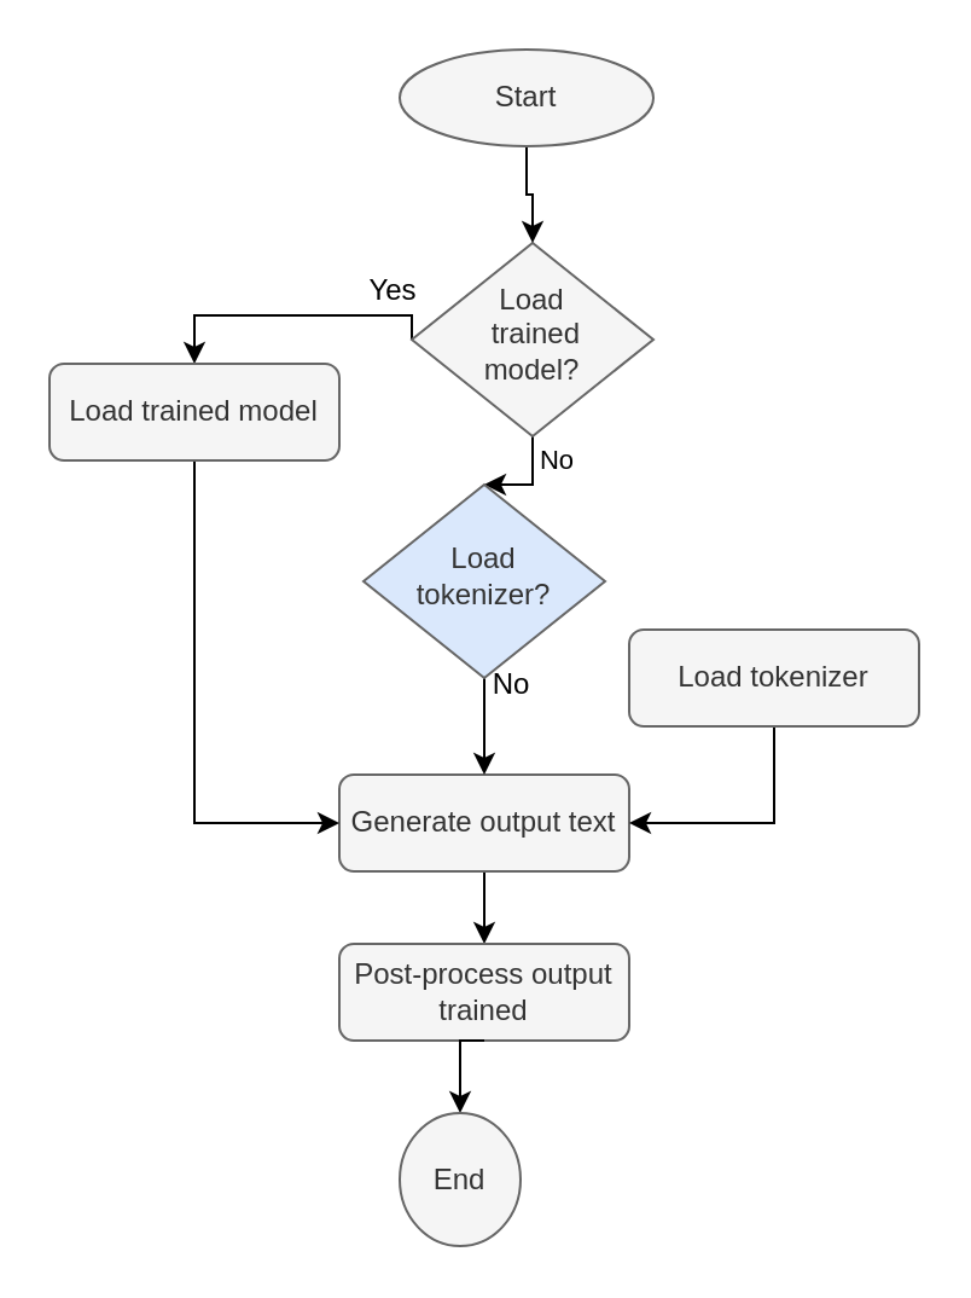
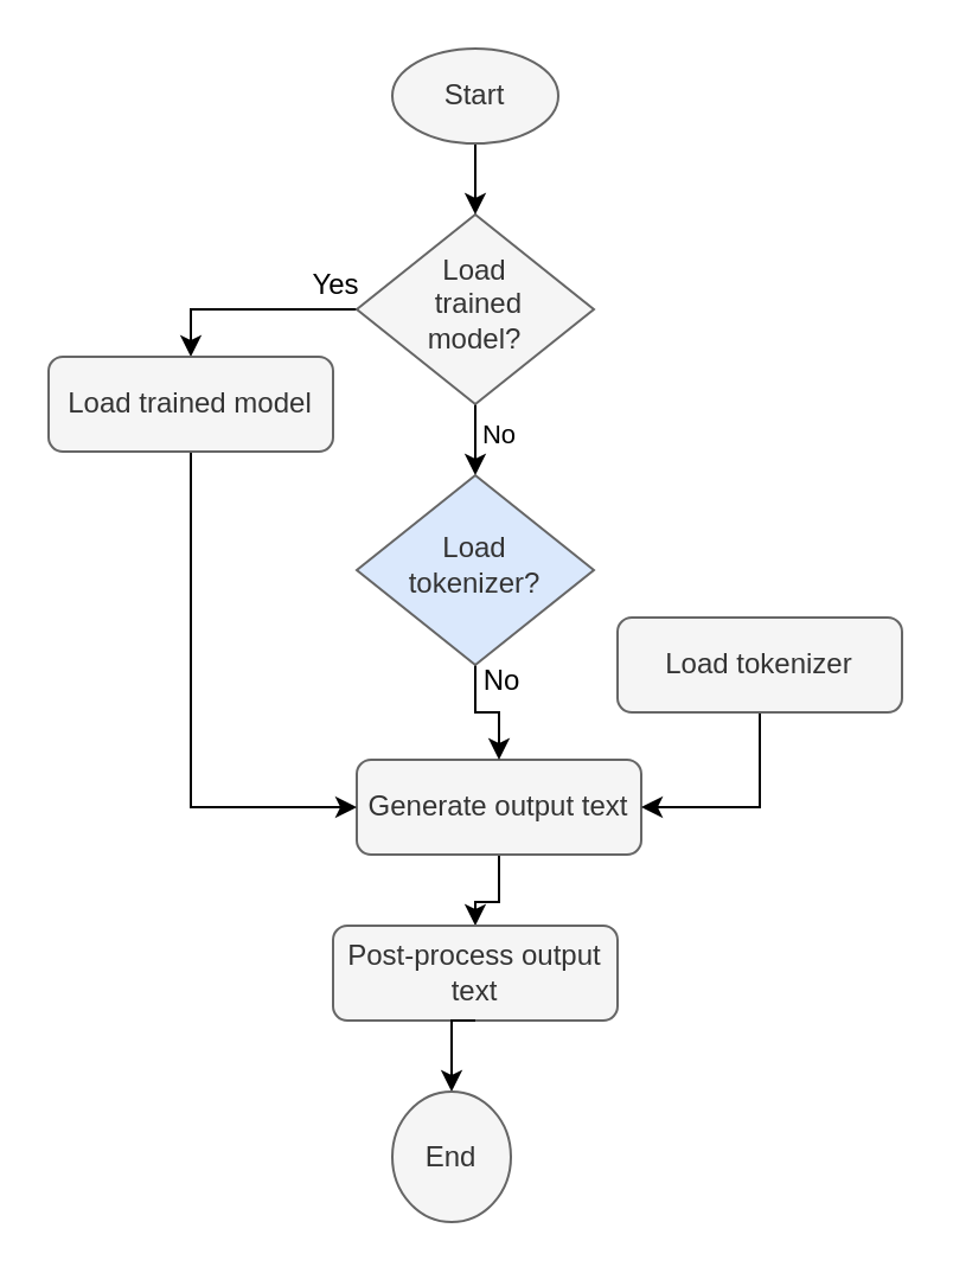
- <mxCell id="14" value="Start" style="ellipse;whiteSpace=wrap;html=1;fillColor=#f5f5f5;strokeColor=#666666;fontColor=#333333;" parent="1" vertex="1"><mxGeometry x="165" y="20" width="105" height="40" as="geometry" /></mxCell>
+ <mxCell id="14" value="Start" style="ellipse;whiteSpace=wrap;html=1;fillColor=#f5f5f5;strokeColor=#666666;fontColor=#333333;" parent="1" vertex="1"><mxGeometry x="165" y="20" width="70" height="40" as="geometry" /></mxCell>
- <mxCell id="9" value="Load&lt;br&gt;&amp;nbsp;trained &lt;br&gt;model?" style="rhombus;whiteSpace=wrap;html=1;shadow=0;fontFamily=Helvetica;fontSize=12;align=center;strokeWidth=1;spacing=6;spacingTop=-4;fillColor=#f5f5f5;strokeColor=#666666;fontColor=#333333;" parent="1" vertex="1"><mxGeometry x="170" y="100" width="100" height="80" as="geometry" /></mxCell>
+ <mxCell id="9" value="Load&lt;br&gt;&amp;nbsp;trained &lt;br&gt;model?" style="rhombus;whiteSpace=wrap;html=1;shadow=0;fontFamily=Helvetica;fontSize=12;align=center;strokeWidth=1;spacing=6;spacingTop=-4;fillColor=#f5f5f5;strokeColor=#666666;fontColor=#333333;" parent="1" vertex="1"><mxGeometry x="150" y="90" width="100" height="80" as="geometry" /></mxCell>
- <mxCell id="3" value="Generate output text" style="rounded=1;whiteSpace=wrap;html=1;fontSize=12;glass=0;strokeWidth=1;shadow=0;fillColor=#f5f5f5;strokeColor=#666666;fontColor=#333333;" parent="1" vertex="1"><mxGeometry x="140" y="320" width="120" height="40" as="geometry" /></mxCell>
+ <mxCell id="3" value="Generate output text" style="rounded=1;whiteSpace=wrap;html=1;fontSize=12;glass=0;strokeWidth=1;shadow=0;fillColor=#f5f5f5;strokeColor=#666666;fontColor=#333333;" parent="1" vertex="1"><mxGeometry x="150" y="320" width="120" height="40" as="geometry" /></mxCell>
- <mxCell id="4" value="Post-process output trained" style="rounded=1;whiteSpace=wrap;html=1;fontSize=12;glass=0;strokeWidth=1;shadow=0;fillColor=#f5f5f5;strokeColor=#666666;fontColor=#333333;" parent="1" vertex="1"><mxGeometry x="140" y="390" width="120" height="40" as="geometry" /></mxCell>
+ <mxCell id="4" value="Post-process output text" style="rounded=1;whiteSpace=wrap;html=1;fontSize=12;glass=0;strokeWidth=1;shadow=0;fillColor=#f5f5f5;strokeColor=#666666;fontColor=#333333;" parent="1" vertex="1"><mxGeometry x="140" y="390" width="120" height="40" as="geometry" /></mxCell>
